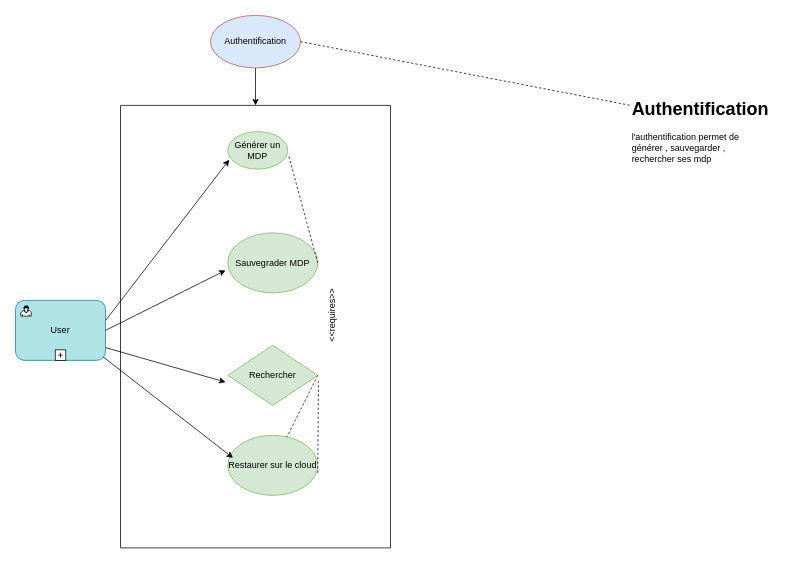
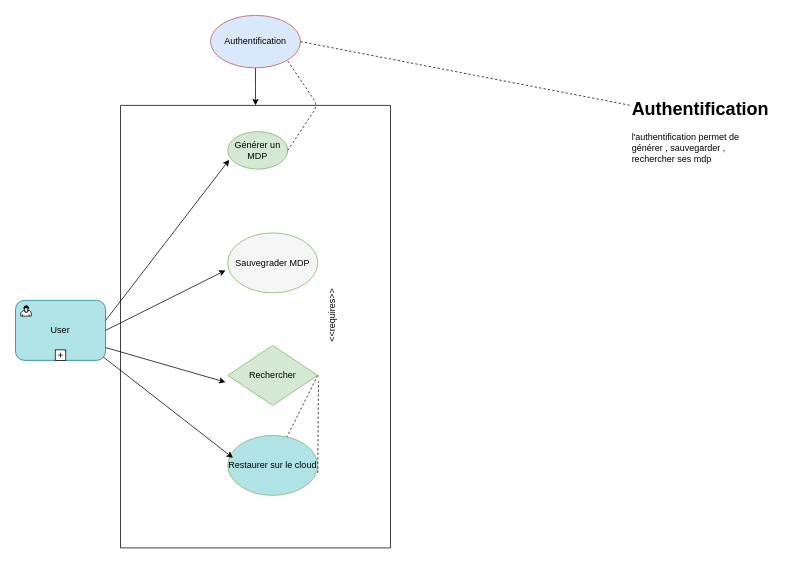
+ <mxCell id="21" value="" style="endArrow=none;dashed=1;html=1;entryX=1;entryY=1;entryDx=0;entryDy=0;exitX=1;exitY=0.5;exitDx=0;exitDy=0;" edge="1" parent="1" source="2" target="10"><mxGeometry width="50" height="50" relative="1" as="geometry"><mxPoint x="450" y="215" as="sourcePoint" /><mxPoint x="500" y="165" as="targetPoint" /><Array as="points"><mxPoint x="423" y="140" /></Array></mxGeometry></mxCell>
- <mxCell id="22" value="" style="endArrow=none;dashed=1;html=1;exitX=1;exitY=0.5;exitDx=0;exitDy=0;entryX=1.008;entryY=0.6;entryDx=0;entryDy=0;entryPerimeter=0;" edge="1" parent="1" source="3" target="2"><mxGeometry width="50" height="50" relative="1" as="geometry"><mxPoint x="430" y="350" as="sourcePoint" /><mxPoint x="450" y="130" as="targetPoint" /></mxGeometry></mxCell>
- <mxCell id="3" value="Sauvegrader MDP" style="ellipse;whiteSpace=wrap;html=1;fillColor=#d5e8d4;strokeColor=#82b366;" vertex="1" parent="1"><mxGeometry x="303" y="310" width="120" height="80" as="geometry" /></mxCell>
+ <mxCell id="3" value="Sauvegrader MDP" style="ellipse;whiteSpace=wrap;html=1;fillColor=#f5f5f5;strokeColor=#82b366;" vertex="1" parent="1"><mxGeometry x="303" y="310" width="120" height="80" as="geometry" /></mxCell>
- <mxCell id="5" value="&lt;div&gt;Restaurer sur le cloud&lt;/div&gt;" style="ellipse;whiteSpace=wrap;html=1;fillColor=#d5e8d4;strokeColor=#82b366;" vertex="1" parent="1"><mxGeometry x="303" y="580" width="120" height="80" as="geometry" /></mxCell>
+ <mxCell id="5" value="&lt;div&gt;Restaurer sur le cloud&lt;/div&gt;" style="ellipse;whiteSpace=wrap;html=1;fillColor=#b0e3e6;strokeColor=#82b366;" vertex="1" parent="1"><mxGeometry x="303" y="580" width="120" height="80" as="geometry" /></mxCell>
